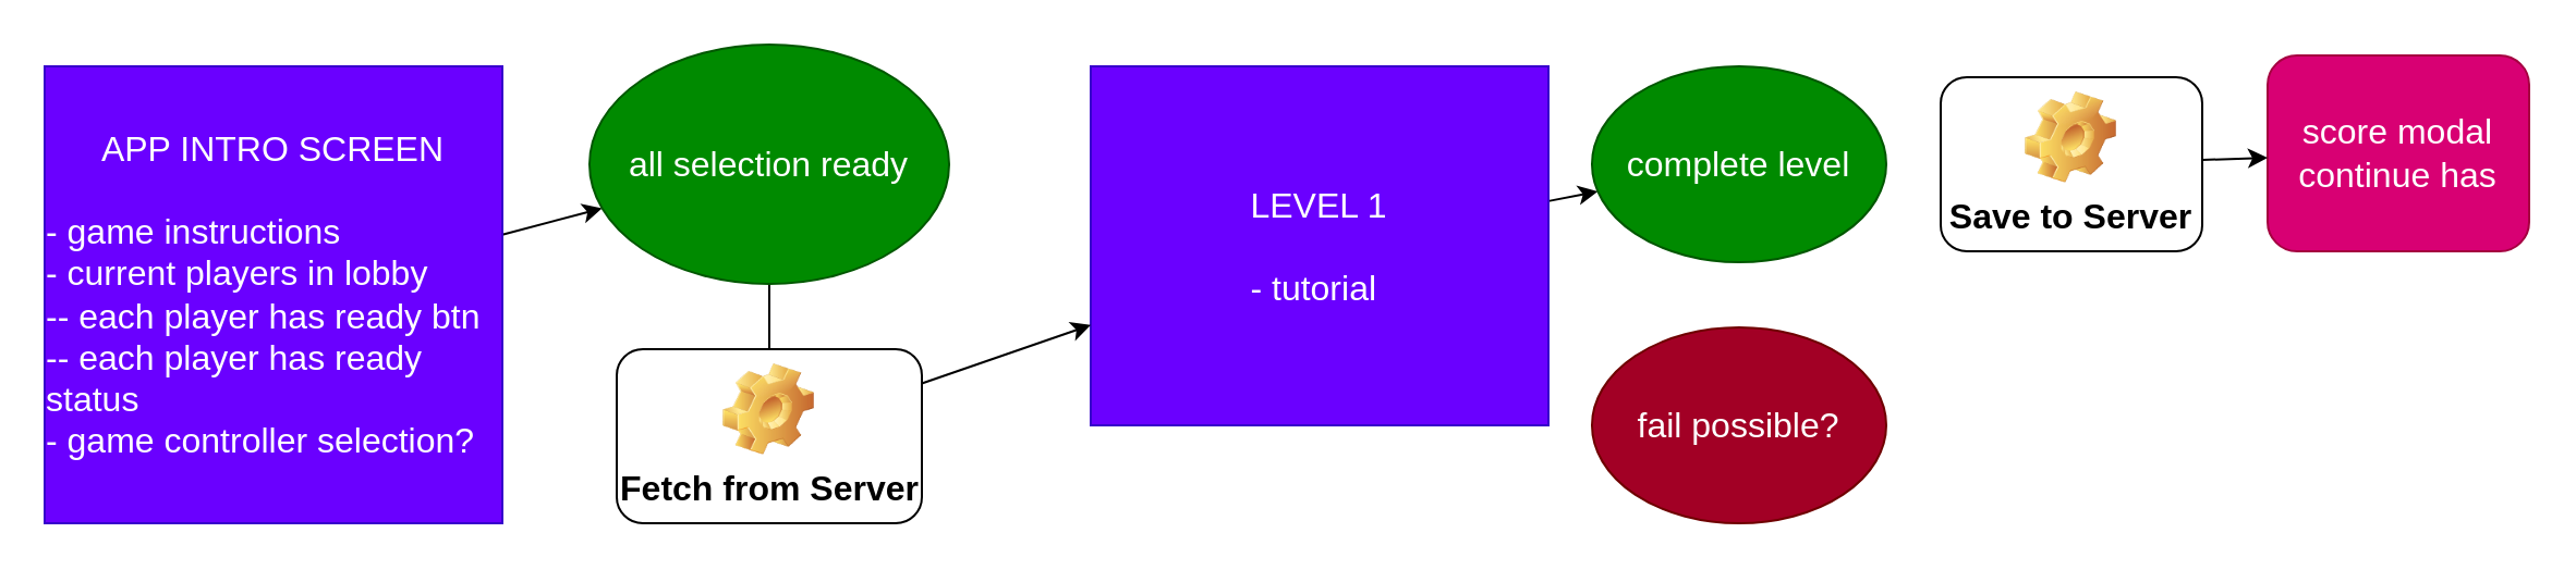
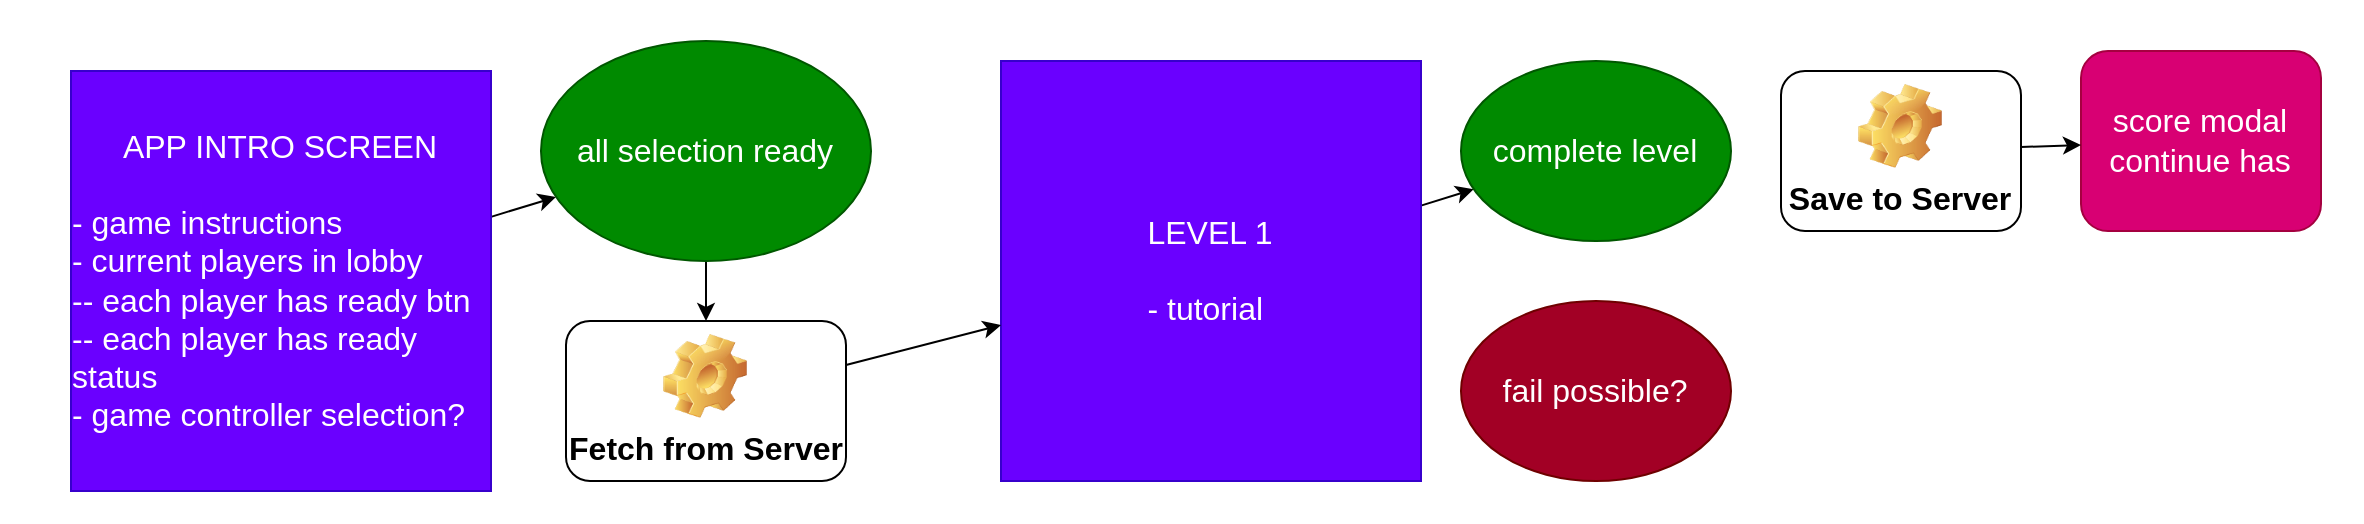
- <mxCell id="7" value="&lt;div style=&quot;&quot;&gt;&lt;span style=&quot;font-size: 16px;&quot;&gt;LEVEL 1&lt;/span&gt;&lt;/div&gt;&lt;font style=&quot;&quot;&gt;&lt;div style=&quot;text-align: left;&quot;&gt;&lt;span style=&quot;font-size: 16px;&quot;&gt;&lt;br&gt;&lt;/span&gt;&lt;/div&gt;&lt;span style=&quot;font-size: 16px;&quot;&gt;&lt;div style=&quot;text-align: left;&quot;&gt;&lt;span style=&quot;background-color: initial;&quot;&gt;- tutorial&lt;/span&gt;&lt;span style=&quot;background-color: initial;&quot;&gt;&amp;nbsp;&lt;/span&gt;&lt;/div&gt;&lt;/span&gt;&lt;/font&gt;" style="whiteSpace=wrap;html=1;aspect=fixed;fillColor=#6a00ff;fontColor=#ffffff;strokeColor=#3700CC;" parent="1" vertex="1"><mxGeometry x="500" y="30" width="210" height="165" as="geometry" /></mxCell>
+ <mxCell id="7" value="&lt;div style=&quot;&quot;&gt;&lt;span style=&quot;font-size: 16px;&quot;&gt;LEVEL 1&lt;/span&gt;&lt;/div&gt;&lt;font style=&quot;&quot;&gt;&lt;div style=&quot;text-align: left;&quot;&gt;&lt;span style=&quot;font-size: 16px;&quot;&gt;&lt;br&gt;&lt;/span&gt;&lt;/div&gt;&lt;span style=&quot;font-size: 16px;&quot;&gt;&lt;div style=&quot;text-align: left;&quot;&gt;&lt;span style=&quot;background-color: initial;&quot;&gt;- tutorial&lt;/span&gt;&lt;span style=&quot;background-color: initial;&quot;&gt;&amp;nbsp;&lt;/span&gt;&lt;/div&gt;&lt;/span&gt;&lt;/font&gt;" style="whiteSpace=wrap;html=1;aspect=fixed;fillColor=#6a00ff;fontColor=#ffffff;strokeColor=#3700CC;" parent="1" vertex="1"><mxGeometry x="500" y="30" width="210" height="210" as="geometry" /></mxCell>
- <mxCell id="3" value="&lt;div style=&quot;&quot;&gt;&lt;span style=&quot;font-size: 16px; background-color: initial;&quot;&gt;APP INTRO SCREEN&lt;/span&gt;&lt;/div&gt;&lt;font style=&quot;&quot;&gt;&lt;div style=&quot;text-align: left;&quot;&gt;&lt;span style=&quot;font-size: 16px;&quot;&gt;&lt;br&gt;&lt;/span&gt;&lt;/div&gt;&lt;span style=&quot;font-size: 16px;&quot;&gt;&lt;div style=&quot;text-align: left;&quot;&gt;&lt;span style=&quot;background-color: initial;&quot;&gt;- game instructions&lt;/span&gt;&lt;/div&gt;&lt;/span&gt;&lt;span style=&quot;font-size: 16px;&quot;&gt;&lt;div style=&quot;text-align: left;&quot;&gt;&lt;span style=&quot;background-color: initial;&quot;&gt;- current players in lobby&lt;/span&gt;&lt;/div&gt;&lt;div style=&quot;text-align: left;&quot;&gt;&lt;span style=&quot;background-color: initial;&quot;&gt;-- each player has ready btn&lt;/span&gt;&lt;/div&gt;&lt;div style=&quot;text-align: left;&quot;&gt;&lt;span style=&quot;background-color: initial;&quot;&gt;-- each player has ready status&lt;/span&gt;&lt;/div&gt;&lt;/span&gt;&lt;span style=&quot;font-size: 16px;&quot;&gt;&lt;div style=&quot;text-align: left;&quot;&gt;&lt;span style=&quot;background-color: initial;&quot;&gt;- game controller selection?&lt;/span&gt;&lt;span style=&quot;background-color: initial;&quot;&gt;&amp;nbsp;&lt;/span&gt;&lt;/div&gt;&lt;/span&gt;&lt;/font&gt;" style="whiteSpace=wrap;html=1;aspect=fixed;fillColor=#6a00ff;fontColor=#ffffff;strokeColor=#3700CC;" parent="1" vertex="1"><mxGeometry x="20" y="30" width="210" height="210" as="geometry" /></mxCell>
+ <mxCell id="3" value="&lt;div style=&quot;&quot;&gt;&lt;span style=&quot;font-size: 16px; background-color: initial;&quot;&gt;APP INTRO SCREEN&lt;/span&gt;&lt;/div&gt;&lt;font style=&quot;&quot;&gt;&lt;div style=&quot;text-align: left;&quot;&gt;&lt;span style=&quot;font-size: 16px;&quot;&gt;&lt;br&gt;&lt;/span&gt;&lt;/div&gt;&lt;span style=&quot;font-size: 16px;&quot;&gt;&lt;div style=&quot;text-align: left;&quot;&gt;&lt;span style=&quot;background-color: initial;&quot;&gt;- game instructions&lt;/span&gt;&lt;/div&gt;&lt;/span&gt;&lt;span style=&quot;font-size: 16px;&quot;&gt;&lt;div style=&quot;text-align: left;&quot;&gt;&lt;span style=&quot;background-color: initial;&quot;&gt;- current players in lobby&lt;/span&gt;&lt;/div&gt;&lt;div style=&quot;text-align: left;&quot;&gt;&lt;span style=&quot;background-color: initial;&quot;&gt;-- each player has ready btn&lt;/span&gt;&lt;/div&gt;&lt;div style=&quot;text-align: left;&quot;&gt;&lt;span style=&quot;background-color: initial;&quot;&gt;-- each player has ready status&lt;/span&gt;&lt;/div&gt;&lt;/span&gt;&lt;span style=&quot;font-size: 16px;&quot;&gt;&lt;div style=&quot;text-align: left;&quot;&gt;&lt;span style=&quot;background-color: initial;&quot;&gt;- game controller selection?&lt;/span&gt;&lt;span style=&quot;background-color: initial;&quot;&gt;&amp;nbsp;&lt;/span&gt;&lt;/div&gt;&lt;/span&gt;&lt;/font&gt;" style="whiteSpace=wrap;html=1;aspect=fixed;fillColor=#6a00ff;fontColor=#ffffff;strokeColor=#3700CC;" parent="1" vertex="1"><mxGeometry x="35" y="35" width="210" height="210" as="geometry" /></mxCell>
- <mxCell id="4" value="" style="edgeStyle=none;html=1;fontSize=14;endArrow=none;" edge="1" parent="1" source="5" target="14"><mxGeometry relative="1" as="geometry" /></mxCell>
+ <mxCell id="4" value="" style="edgeStyle=none;html=1;fontSize=14;" edge="1" parent="1" source="5" target="14"><mxGeometry relative="1" as="geometry" /></mxCell>
